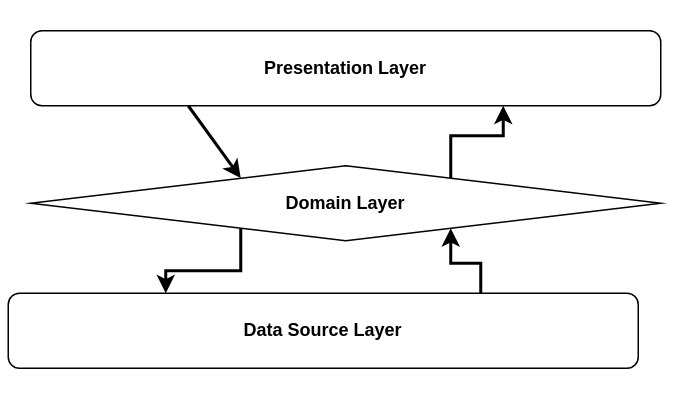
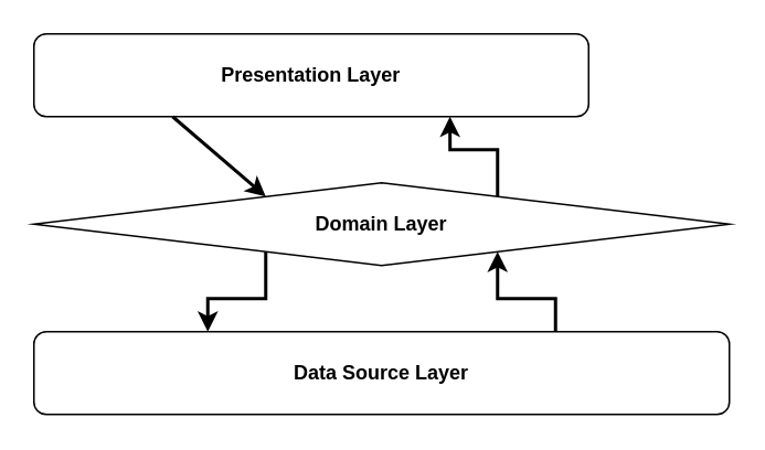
- <mxCell id="2" value="&lt;b&gt;Presentation Layer&lt;/b&gt;" style="rounded=1;whiteSpace=wrap;html=1;" vertex="1" parent="1"><mxGeometry x="20" y="20" width="420" height="50" as="geometry" /></mxCell>
+ <mxCell id="2" value="&lt;b&gt;Presentation Layer&lt;/b&gt;" style="rounded=1;whiteSpace=wrap;html=1;" vertex="1" parent="1"><mxGeometry x="20" y="20" width="335" height="50" as="geometry" /></mxCell>
- <mxCell id="7" value="&lt;b&gt;Data Source Layer&lt;/b&gt;" style="rounded=1;whiteSpace=wrap;html=1;align=center;" vertex="1" parent="1"><mxGeometry x="5" y="195" width="420" height="50" as="geometry" /></mxCell>
+ <mxCell id="7" value="&lt;b&gt;Data Source Layer&lt;/b&gt;" style="rounded=1;whiteSpace=wrap;html=1;align=center;" vertex="1" parent="1"><mxGeometry x="20" y="200" width="420" height="50" as="geometry" /></mxCell>
